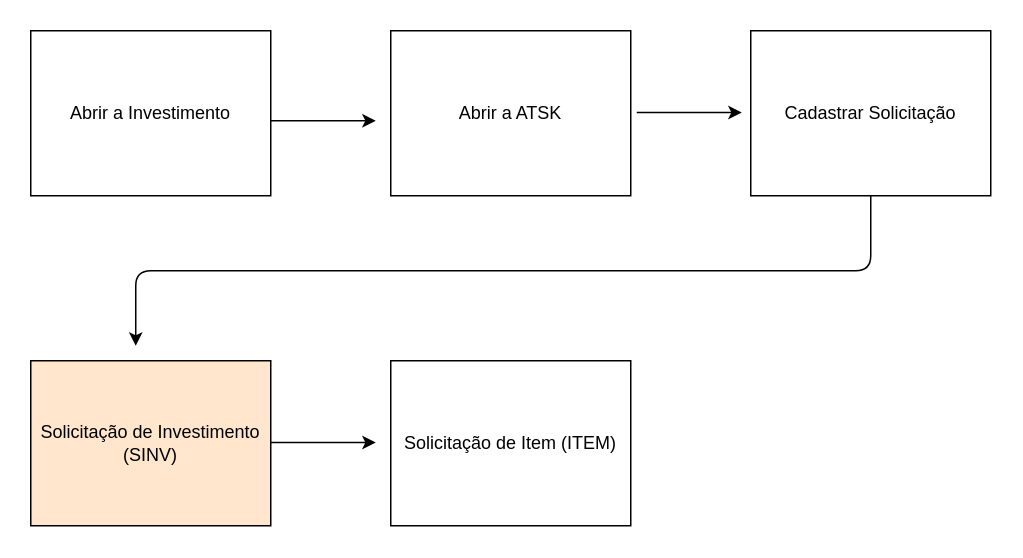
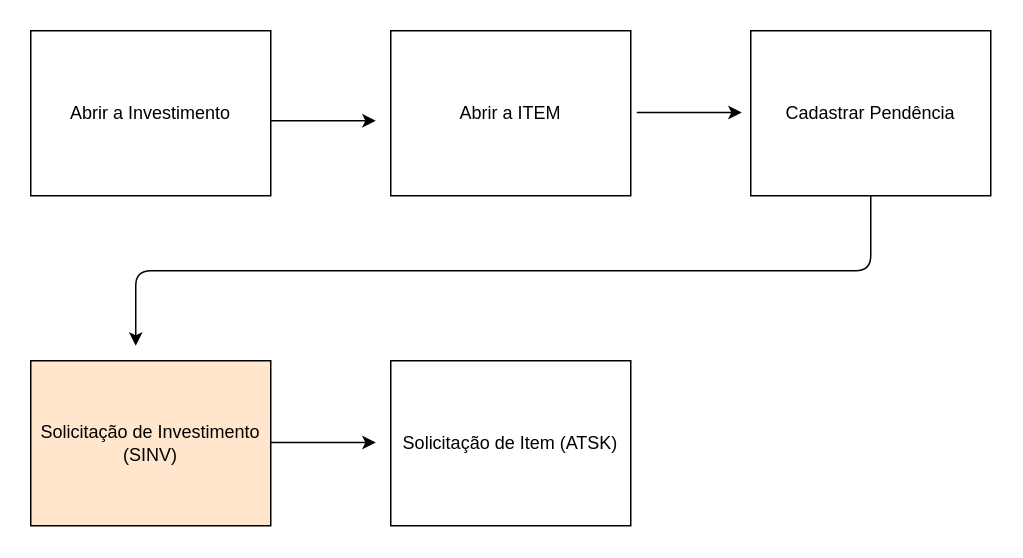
- <mxCell id="4" value="Abrir a ATSK" style="rounded=0;whiteSpace=wrap;html=1;" vertex="1" parent="1"><mxGeometry x="260" y="20" width="160" height="110" as="geometry" /></mxCell>
+ <mxCell id="4" value="Abrir a ITEM" style="rounded=0;whiteSpace=wrap;html=1;" vertex="1" parent="1"><mxGeometry x="260" y="20" width="160" height="110" as="geometry" /></mxCell>
- <mxCell id="5" value="Cadastrar Solicitação" style="rounded=0;whiteSpace=wrap;html=1;" vertex="1" parent="1"><mxGeometry x="500" y="20" width="160" height="110" as="geometry" /></mxCell>
+ <mxCell id="5" value="Cadastrar Pendência" style="rounded=0;whiteSpace=wrap;html=1;" vertex="1" parent="1"><mxGeometry x="500" y="20" width="160" height="110" as="geometry" /></mxCell>
- <mxCell id="9" value="Solicitação de Item (ITEM)" style="rounded=0;whiteSpace=wrap;html=1;" vertex="1" parent="1"><mxGeometry x="260" y="240" width="160" height="110" as="geometry" /></mxCell>
+ <mxCell id="9" value="Solicitação de Item (ATSK)" style="rounded=0;whiteSpace=wrap;html=1;" vertex="1" parent="1"><mxGeometry x="260" y="240" width="160" height="110" as="geometry" /></mxCell>
